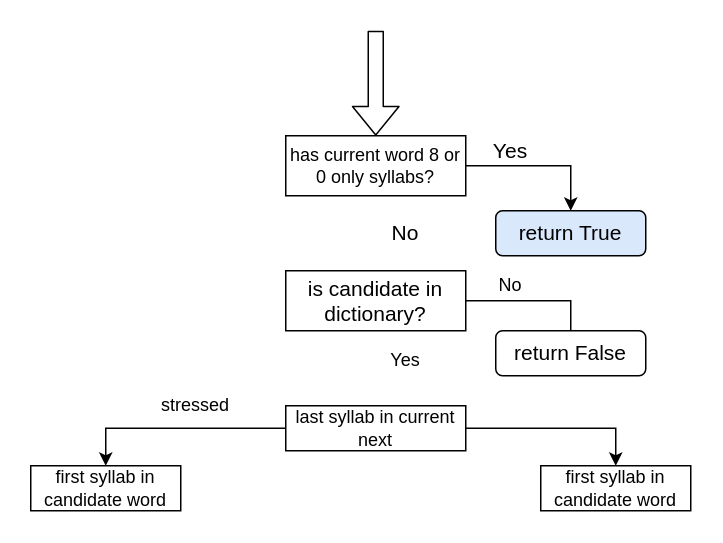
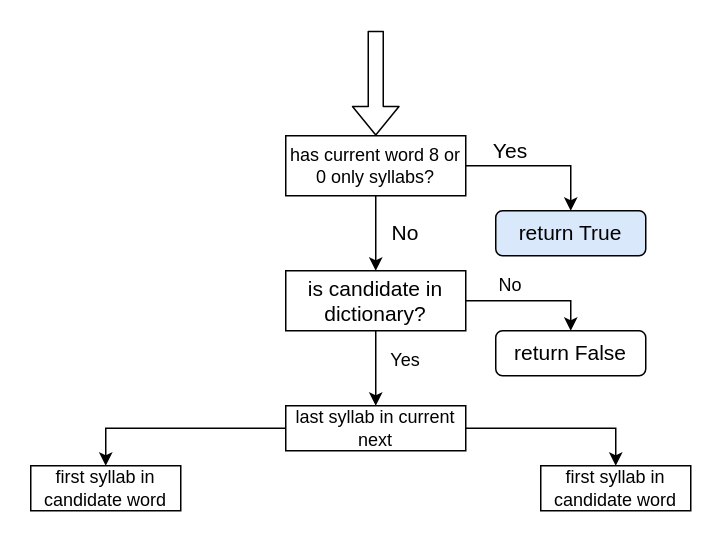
+ <mxCell id="10" value="" style="endArrow=classic;html=1;fontSize=14;exitX=0.5;exitY=1;exitDx=0;exitDy=0;entryX=0.5;entryY=0;entryDx=0;entryDy=0;" parent="1" source="3" target="9" edge="1"><mxGeometry width="50" height="50" relative="1" as="geometry"><mxPoint x="330" y="230" as="sourcePoint" /><mxPoint x="380" y="180" as="targetPoint" /></mxGeometry></mxCell>
- <mxCell id="7" style="edgeStyle=orthogonalEdgeStyle;rounded=0;orthogonalLoop=1;jettySize=auto;html=1;exitX=1;exitY=0.5;exitDx=0;exitDy=0;entryX=0.5;entryY=0;entryDx=0;entryDy=0;fontSize=14;endArrow=none;" parent="1" source="9" target="12" edge="1"><mxGeometry relative="1" as="geometry" /></mxCell>
+ <mxCell id="7" style="edgeStyle=orthogonalEdgeStyle;rounded=0;orthogonalLoop=1;jettySize=auto;html=1;exitX=1;exitY=0.5;exitDx=0;exitDy=0;entryX=0.5;entryY=0;entryDx=0;entryDy=0;fontSize=14;" parent="1" source="9" target="12" edge="1"><mxGeometry relative="1" as="geometry" /></mxCell>
+ <mxCell id="8" style="edgeStyle=orthogonalEdgeStyle;rounded=0;orthogonalLoop=1;jettySize=auto;html=1;exitX=0.5;exitY=1;exitDx=0;exitDy=0;entryX=0.5;entryY=0;entryDx=0;entryDy=0;" edge="1" parent="1" source="9" target="15"><mxGeometry relative="1" as="geometry" /></mxCell>
- <mxCell id="20" value="stressed" style="text;html=1;strokeColor=none;fillColor=none;align=center;verticalAlign=middle;whiteSpace=wrap;rounded=0;" vertex="1" parent="1"><mxGeometry x="110" y="260" width="40" height="20" as="geometry" /></mxCell>
